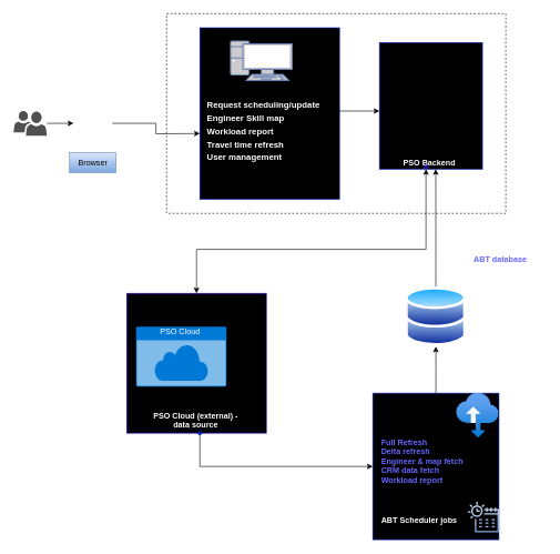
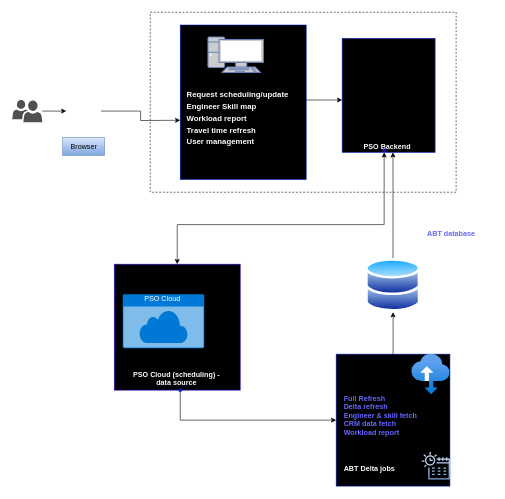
- <mxCell id="12" value="&lt;div style=&quot;text-align: center;&quot;&gt;&lt;b style=&quot;&quot;&gt;&lt;font color=&quot;#ffffff&quot;&gt;PSO Cloud (external) - data source&lt;/font&gt;&lt;/b&gt;&lt;/div&gt;" style="text;whiteSpace=wrap;html=1;" vertex="1" parent="8"><mxGeometry x="25.69" y="170" width="154.31" height="42" as="geometry" /></mxCell>
+ <mxCell id="12" value="&lt;div style=&quot;text-align: center;&quot;&gt;&lt;b style=&quot;&quot;&gt;&lt;font color=&quot;#ffffff&quot;&gt;PSO Cloud (scheduling) - data source&lt;/font&gt;&lt;/b&gt;&lt;/div&gt;" style="text;whiteSpace=wrap;html=1;" vertex="1" parent="8"><mxGeometry x="25.69" y="170" width="154.31" height="42" as="geometry" /></mxCell>
- <mxCell id="27" value="&lt;div style=&quot;&quot;&gt;&lt;font color=&quot;#6666ff&quot;&gt;&lt;b&gt;Full Refresh&amp;nbsp;&lt;/b&gt;&lt;/font&gt;&lt;/div&gt;&lt;div style=&quot;&quot;&gt;&lt;font color=&quot;#6666ff&quot;&gt;&lt;b&gt;Delta refresh&lt;/b&gt;&lt;/font&gt;&lt;/div&gt;&lt;div style=&quot;&quot;&gt;&lt;font color=&quot;#6666ff&quot;&gt;&lt;b&gt;Engineer &amp;amp; map fetch&lt;/b&gt;&lt;/font&gt;&lt;/div&gt;&lt;div style=&quot;&quot;&gt;&lt;font color=&quot;#6666ff&quot;&gt;&lt;b&gt;CRM data fetch&lt;/b&gt;&lt;/font&gt;&lt;/div&gt;&lt;div style=&quot;&quot;&gt;&lt;font color=&quot;#6666ff&quot;&gt;&lt;b&gt;Workload report&lt;/b&gt;&lt;/font&gt;&lt;/div&gt;" style="text;whiteSpace=wrap;html=1;align=left;" vertex="1" parent="23"><mxGeometry x="11.16" y="60" width="138.84" height="90" as="geometry" /></mxCell>
+ <mxCell id="27" value="&lt;div style=&quot;&quot;&gt;&lt;font color=&quot;#6666ff&quot;&gt;&lt;b&gt;Full Refresh&amp;nbsp;&lt;/b&gt;&lt;/font&gt;&lt;/div&gt;&lt;div style=&quot;&quot;&gt;&lt;font color=&quot;#6666ff&quot;&gt;&lt;b&gt;Delta refresh&lt;/b&gt;&lt;/font&gt;&lt;/div&gt;&lt;div style=&quot;&quot;&gt;&lt;font color=&quot;#6666ff&quot;&gt;&lt;b&gt;Engineer &amp;amp; skill fetch&lt;/b&gt;&lt;/font&gt;&lt;/div&gt;&lt;div style=&quot;&quot;&gt;&lt;font color=&quot;#6666ff&quot;&gt;&lt;b&gt;CRM data fetch&lt;/b&gt;&lt;/font&gt;&lt;/div&gt;&lt;div style=&quot;&quot;&gt;&lt;font color=&quot;#6666ff&quot;&gt;&lt;b&gt;Workload report&lt;/b&gt;&lt;/font&gt;&lt;/div&gt;" style="text;whiteSpace=wrap;html=1;align=left;" vertex="1" parent="23"><mxGeometry x="11.16" y="60" width="138.84" height="90" as="geometry" /></mxCell>
- <mxCell id="24" value="&lt;div style=&quot;text-align: center;&quot;&gt;&lt;b style=&quot;&quot;&gt;&lt;font color=&quot;#ffffff&quot;&gt;ABT Scheduler jobs&lt;/font&gt;&lt;/b&gt;&lt;/div&gt;" style="text;whiteSpace=wrap;html=1;" vertex="1" parent="23"><mxGeometry x="11.157" y="176.808" width="143.245" height="25.157" as="geometry" /></mxCell>
+ <mxCell id="24" value="&lt;div style=&quot;text-align: center;&quot;&gt;&lt;b style=&quot;&quot;&gt;&lt;font color=&quot;#ffffff&quot;&gt;ABT Delta jobs&lt;/font&gt;&lt;/b&gt;&lt;/div&gt;" style="text;whiteSpace=wrap;html=1;" vertex="1" parent="23"><mxGeometry x="11.157" y="176.808" width="143.245" height="25.157" as="geometry" /></mxCell>
